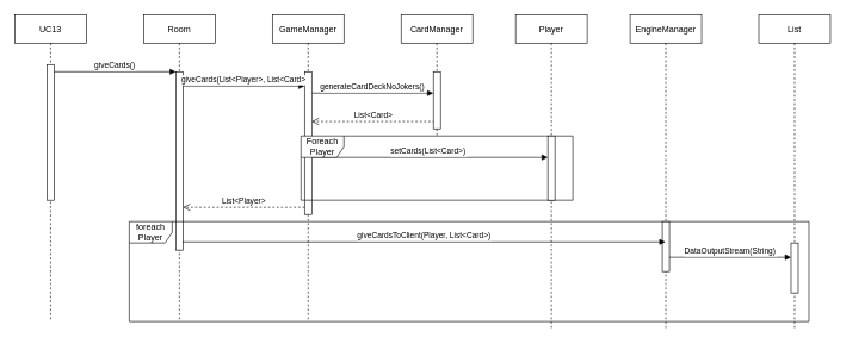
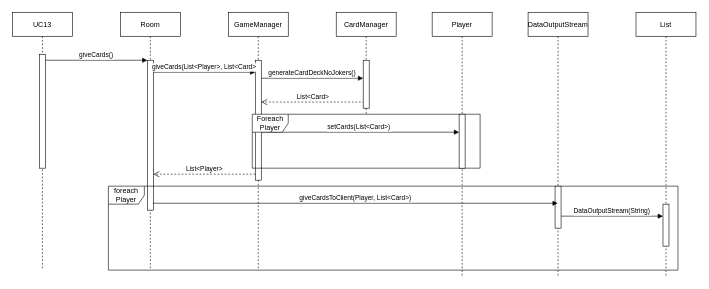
- <mxCell id="17" value="EngineManager" style="shape=umlLifeline;perimeter=lifelinePerimeter;container=1;collapsible=0;recursiveResize=0;rounded=0;shadow=0;strokeWidth=1;" vertex="1" parent="1"><mxGeometry x="880" y="20" width="100" height="440" as="geometry" /></mxCell>
+ <mxCell id="17" value="DataOutputStream" style="shape=umlLifeline;perimeter=lifelinePerimeter;container=1;collapsible=0;recursiveResize=0;rounded=0;shadow=0;strokeWidth=1;" vertex="1" parent="1"><mxGeometry x="880" y="20" width="100" height="440" as="geometry" /></mxCell>
